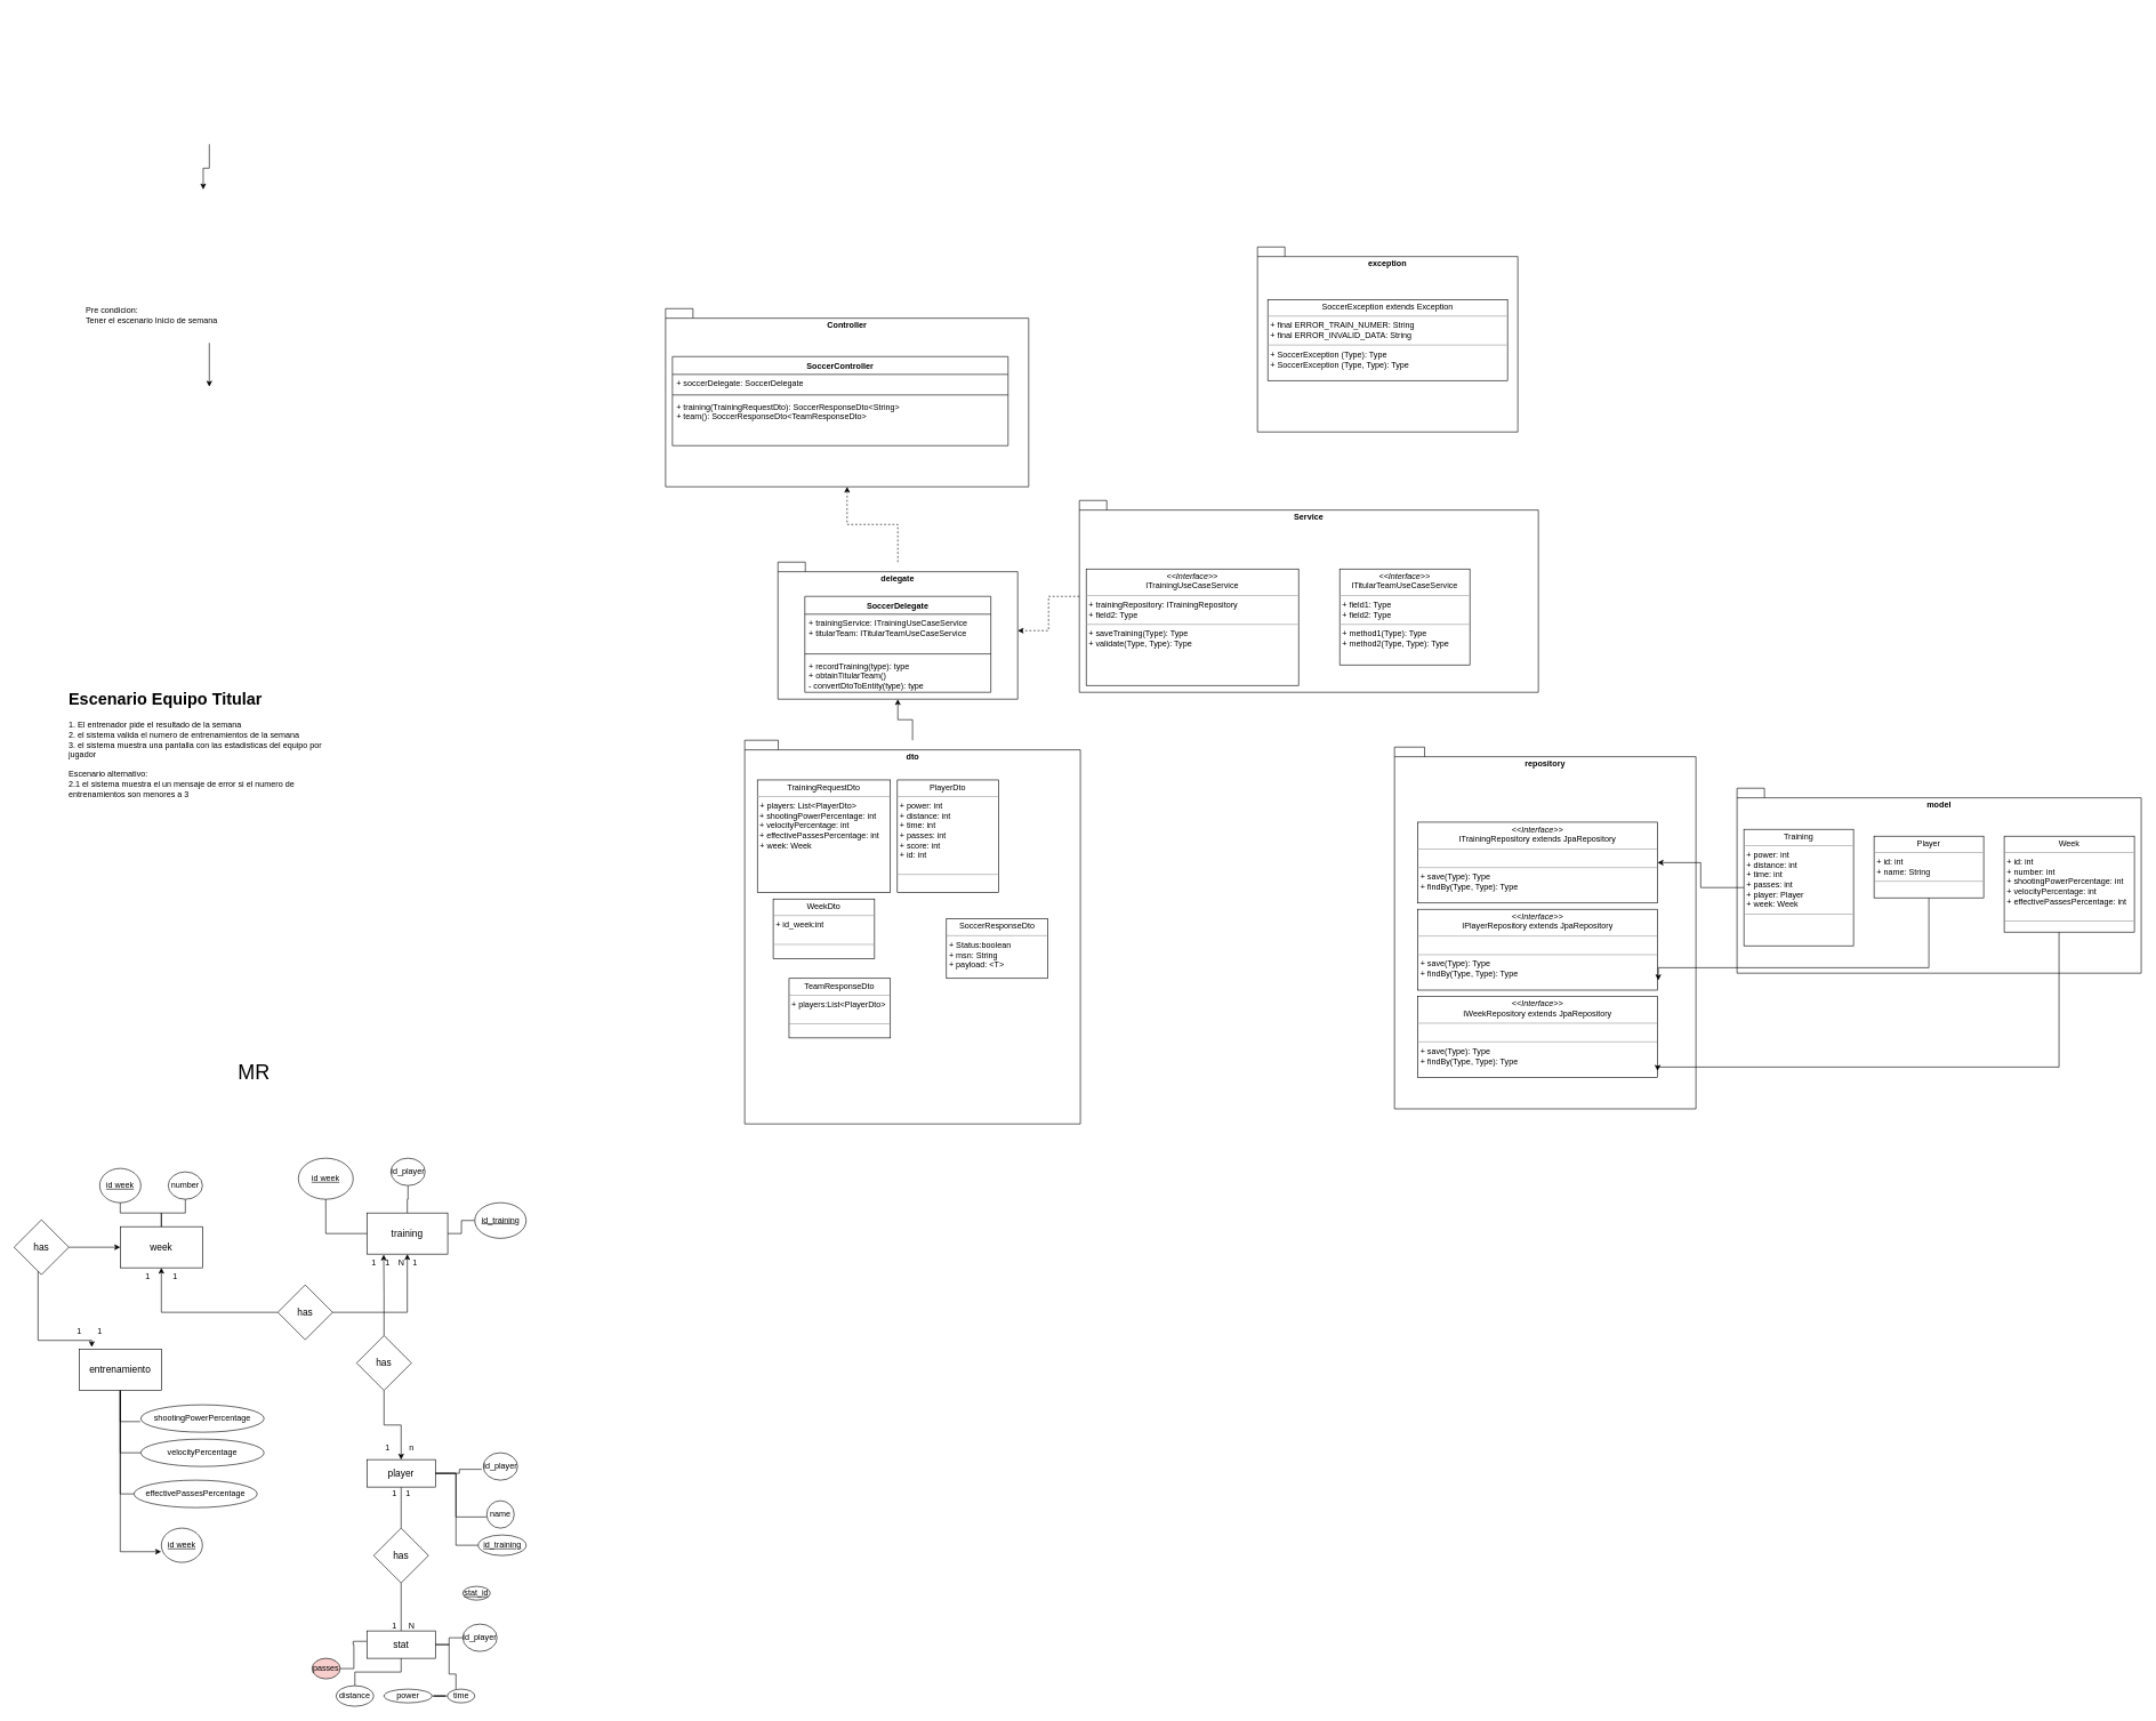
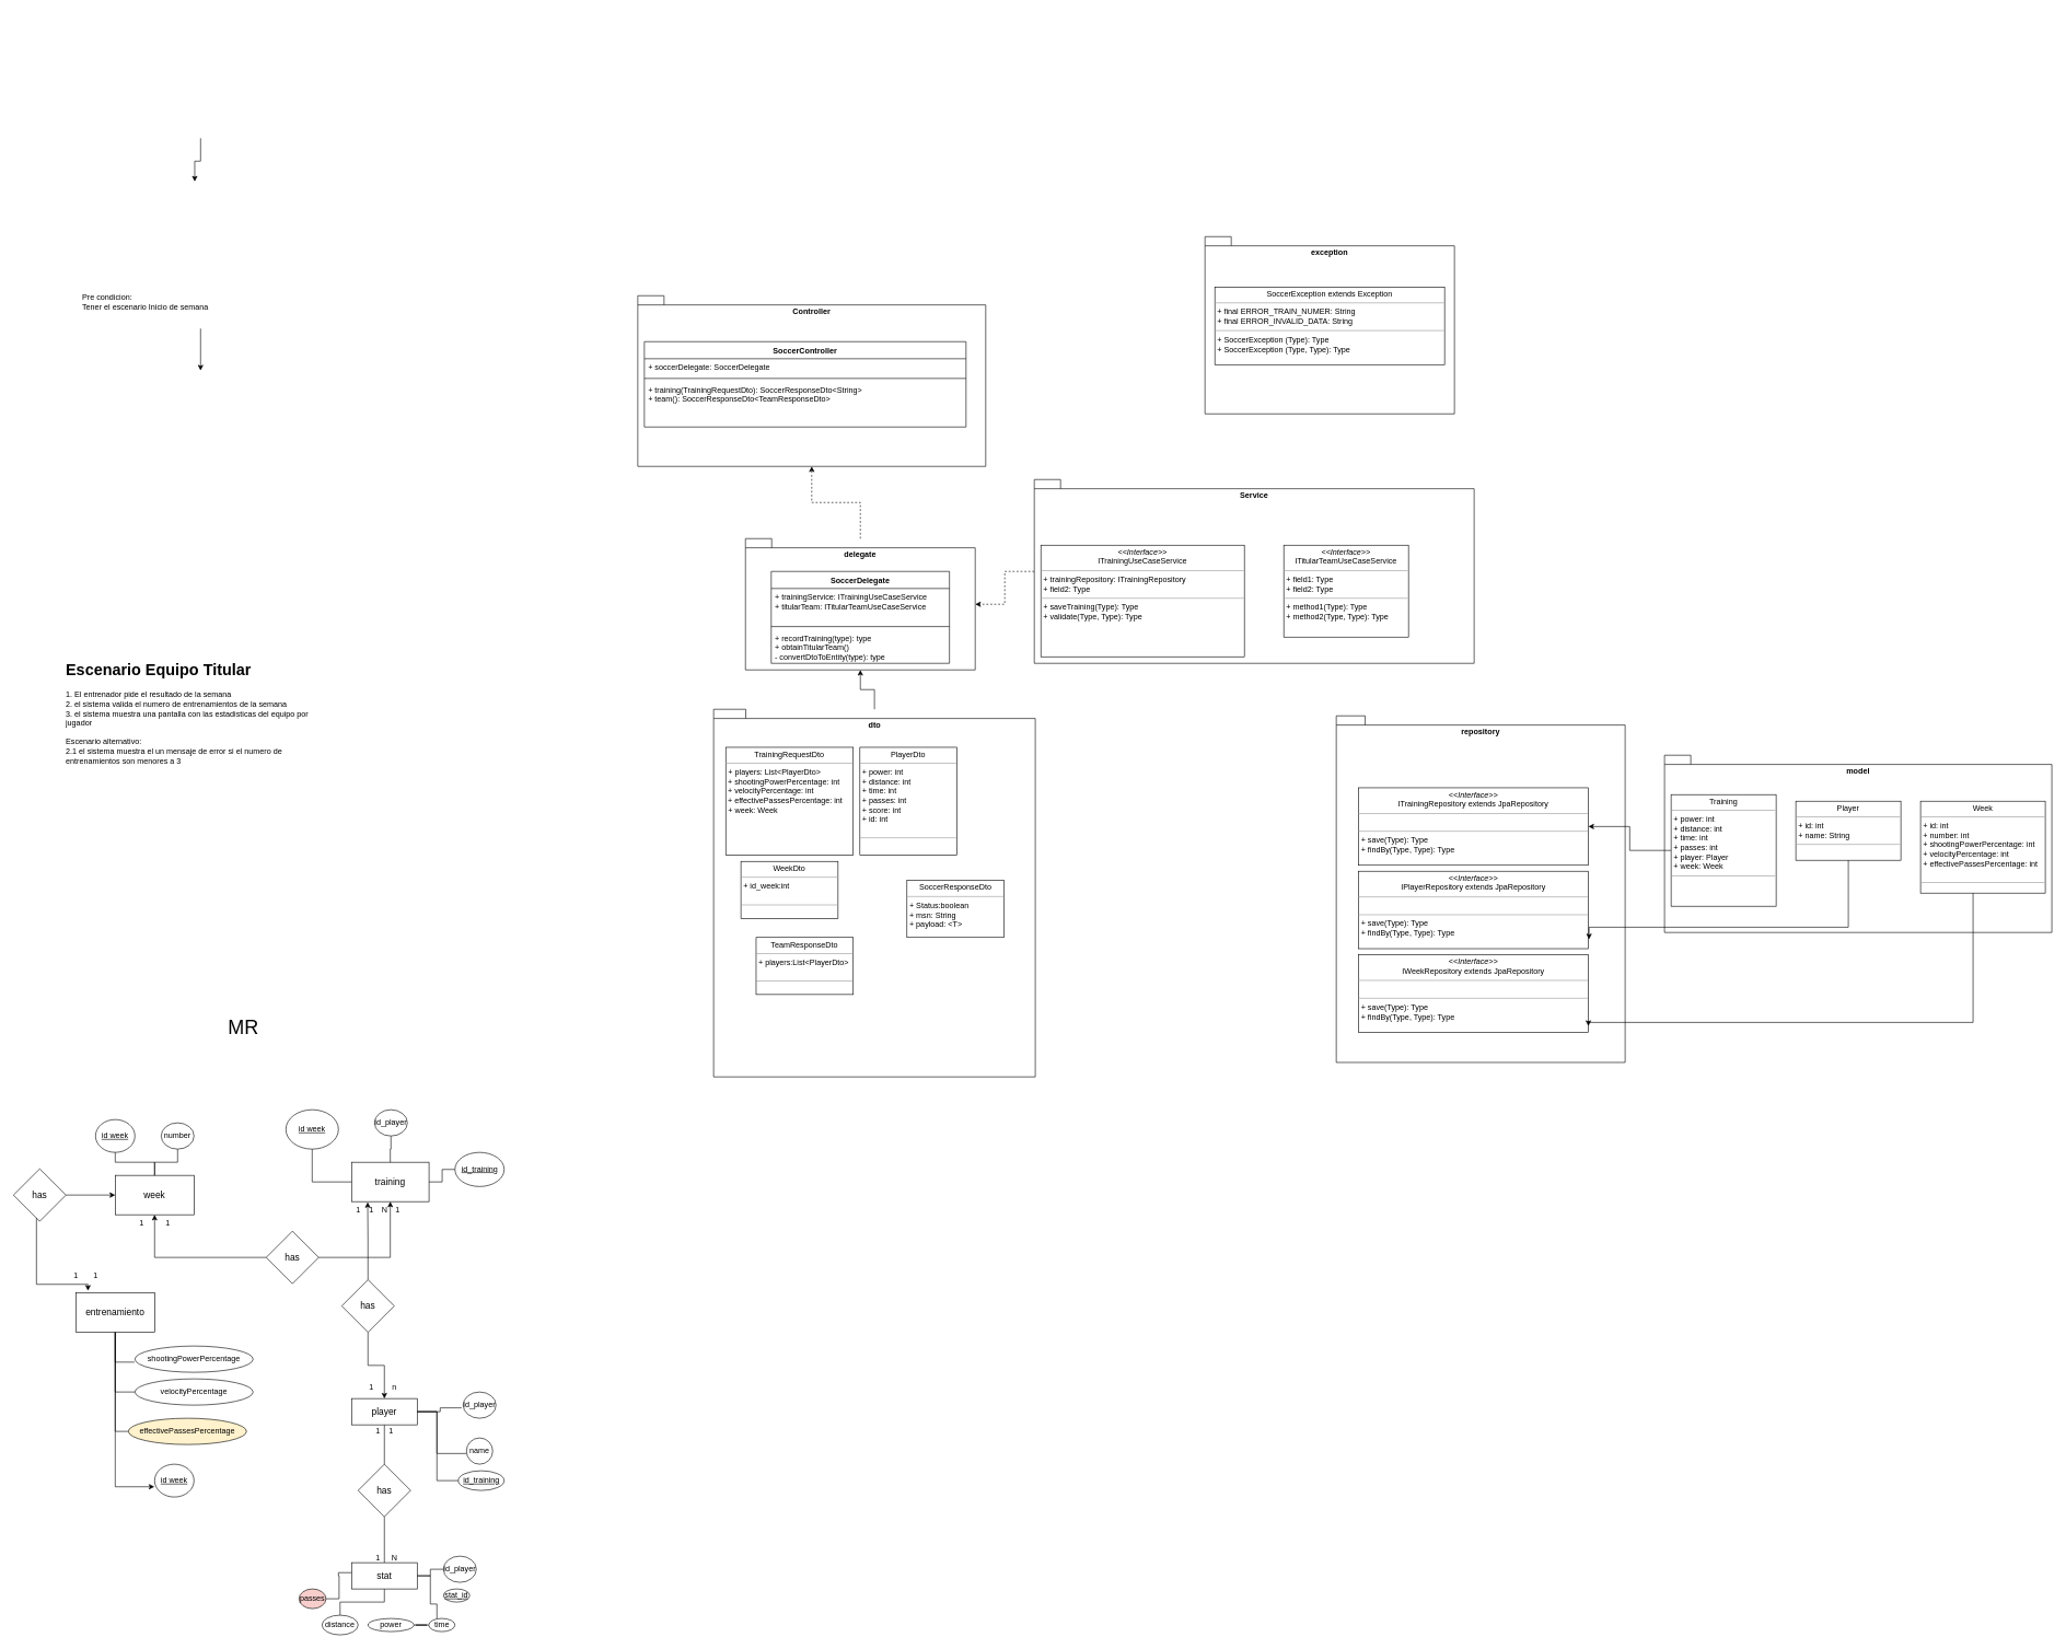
- <mxCell id="75" value="effectivePassesPercentage" style="ellipse;whiteSpace=wrap;html=1;container=0;" parent="1" vertex="1"><mxGeometry x="195" y="2160" width="180" height="40" as="geometry" /></mxCell>
+ <mxCell id="75" value="effectivePassesPercentage" style="ellipse;whiteSpace=wrap;html=1;container=0;fillColor=#fff2cc;" parent="1" vertex="1"><mxGeometry x="195" y="2160" width="180" height="40" as="geometry" /></mxCell>
- <mxCell id="106" value="stat_id" style="ellipse;whiteSpace=wrap;html=1;container=0;fontStyle=4" parent="1" vertex="1"><mxGeometry x="675" y="2315" width="40" height="20" as="geometry" /></mxCell>
+ <mxCell id="106" value="stat_id" style="ellipse;whiteSpace=wrap;html=1;container=0;fontStyle=4" parent="1" vertex="1"><mxGeometry x="675" y="2420" width="40" height="20" as="geometry" /></mxCell>
